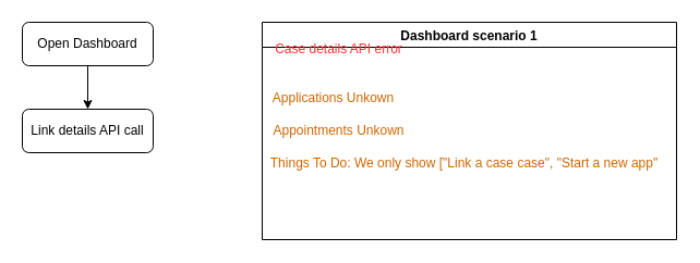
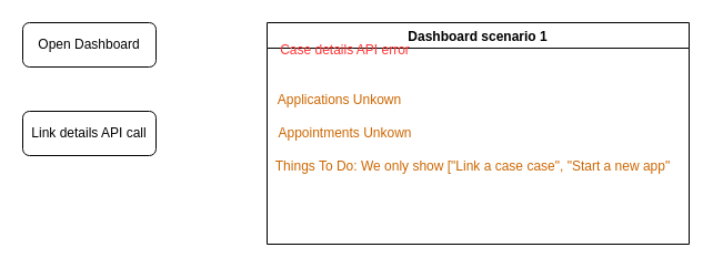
- <mxCell id="2" value="" style="edgeStyle=orthogonalEdgeStyle;rounded=0;orthogonalLoop=1;jettySize=auto;html=1;" edge="1" parent="1" source="3" target="4"><mxGeometry relative="1" as="geometry" /></mxCell>
